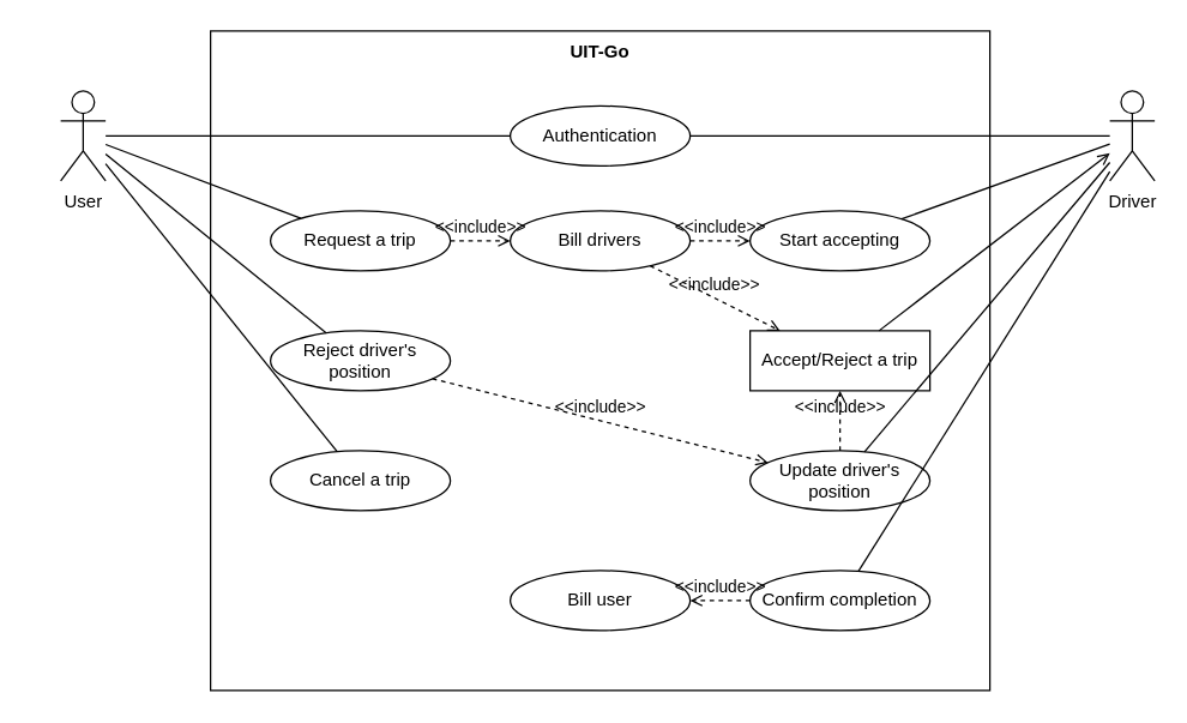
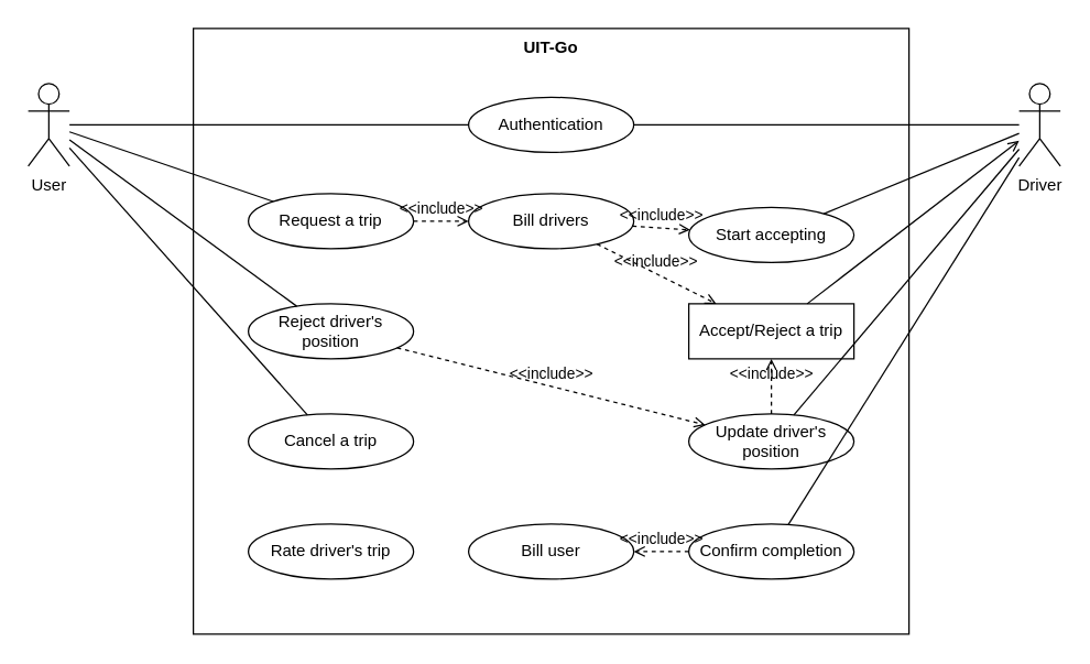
- <mxCell id="3" value="User" style="shape=umlActor;html=1;verticalLabelPosition=bottom;verticalAlign=top;align=center;" vertex="1" parent="1"><mxGeometry x="40" y="60" width="30" height="60" as="geometry" /></mxCell>
+ <mxCell id="3" value="User" style="shape=umlActor;html=1;verticalLabelPosition=bottom;verticalAlign=top;align=center;" vertex="1" parent="1"><mxGeometry x="20" y="60" width="30" height="60" as="geometry" /></mxCell>
- <mxCell id="21" value="Start accepting" style="ellipse;whiteSpace=wrap;html=1;" vertex="1" parent="1"><mxGeometry x="500" y="140" width="120" height="40" as="geometry" /></mxCell>
+ <mxCell id="21" value="Start accepting" style="ellipse;whiteSpace=wrap;html=1;" vertex="1" parent="1"><mxGeometry x="500" y="150" width="120" height="40" as="geometry" /></mxCell>
+ <mxCell id="14" value="Rate driver's trip" style="ellipse;whiteSpace=wrap;html=1;" vertex="1" parent="1"><mxGeometry x="180" y="380" width="120" height="40" as="geometry" /></mxCell>
